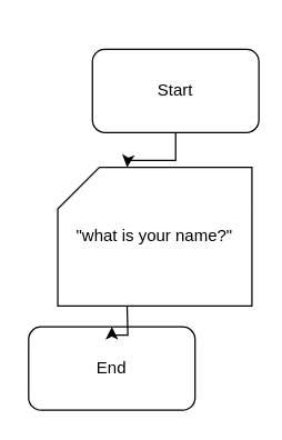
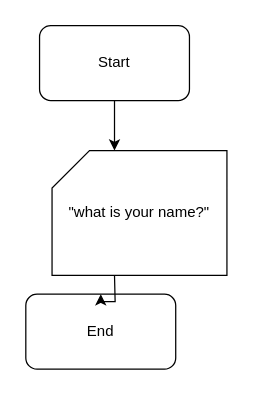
- <mxCell id="3" value="Start" style="rounded=1;whiteSpace=wrap;html=1;" parent="1" vertex="1"><mxGeometry x="66" y="35" width="120" height="60" as="geometry" /></mxCell>
+ <mxCell id="3" value="Start" style="rounded=1;whiteSpace=wrap;html=1;" parent="1" vertex="1"><mxGeometry x="31" y="20" width="120" height="60" as="geometry" /></mxCell>
